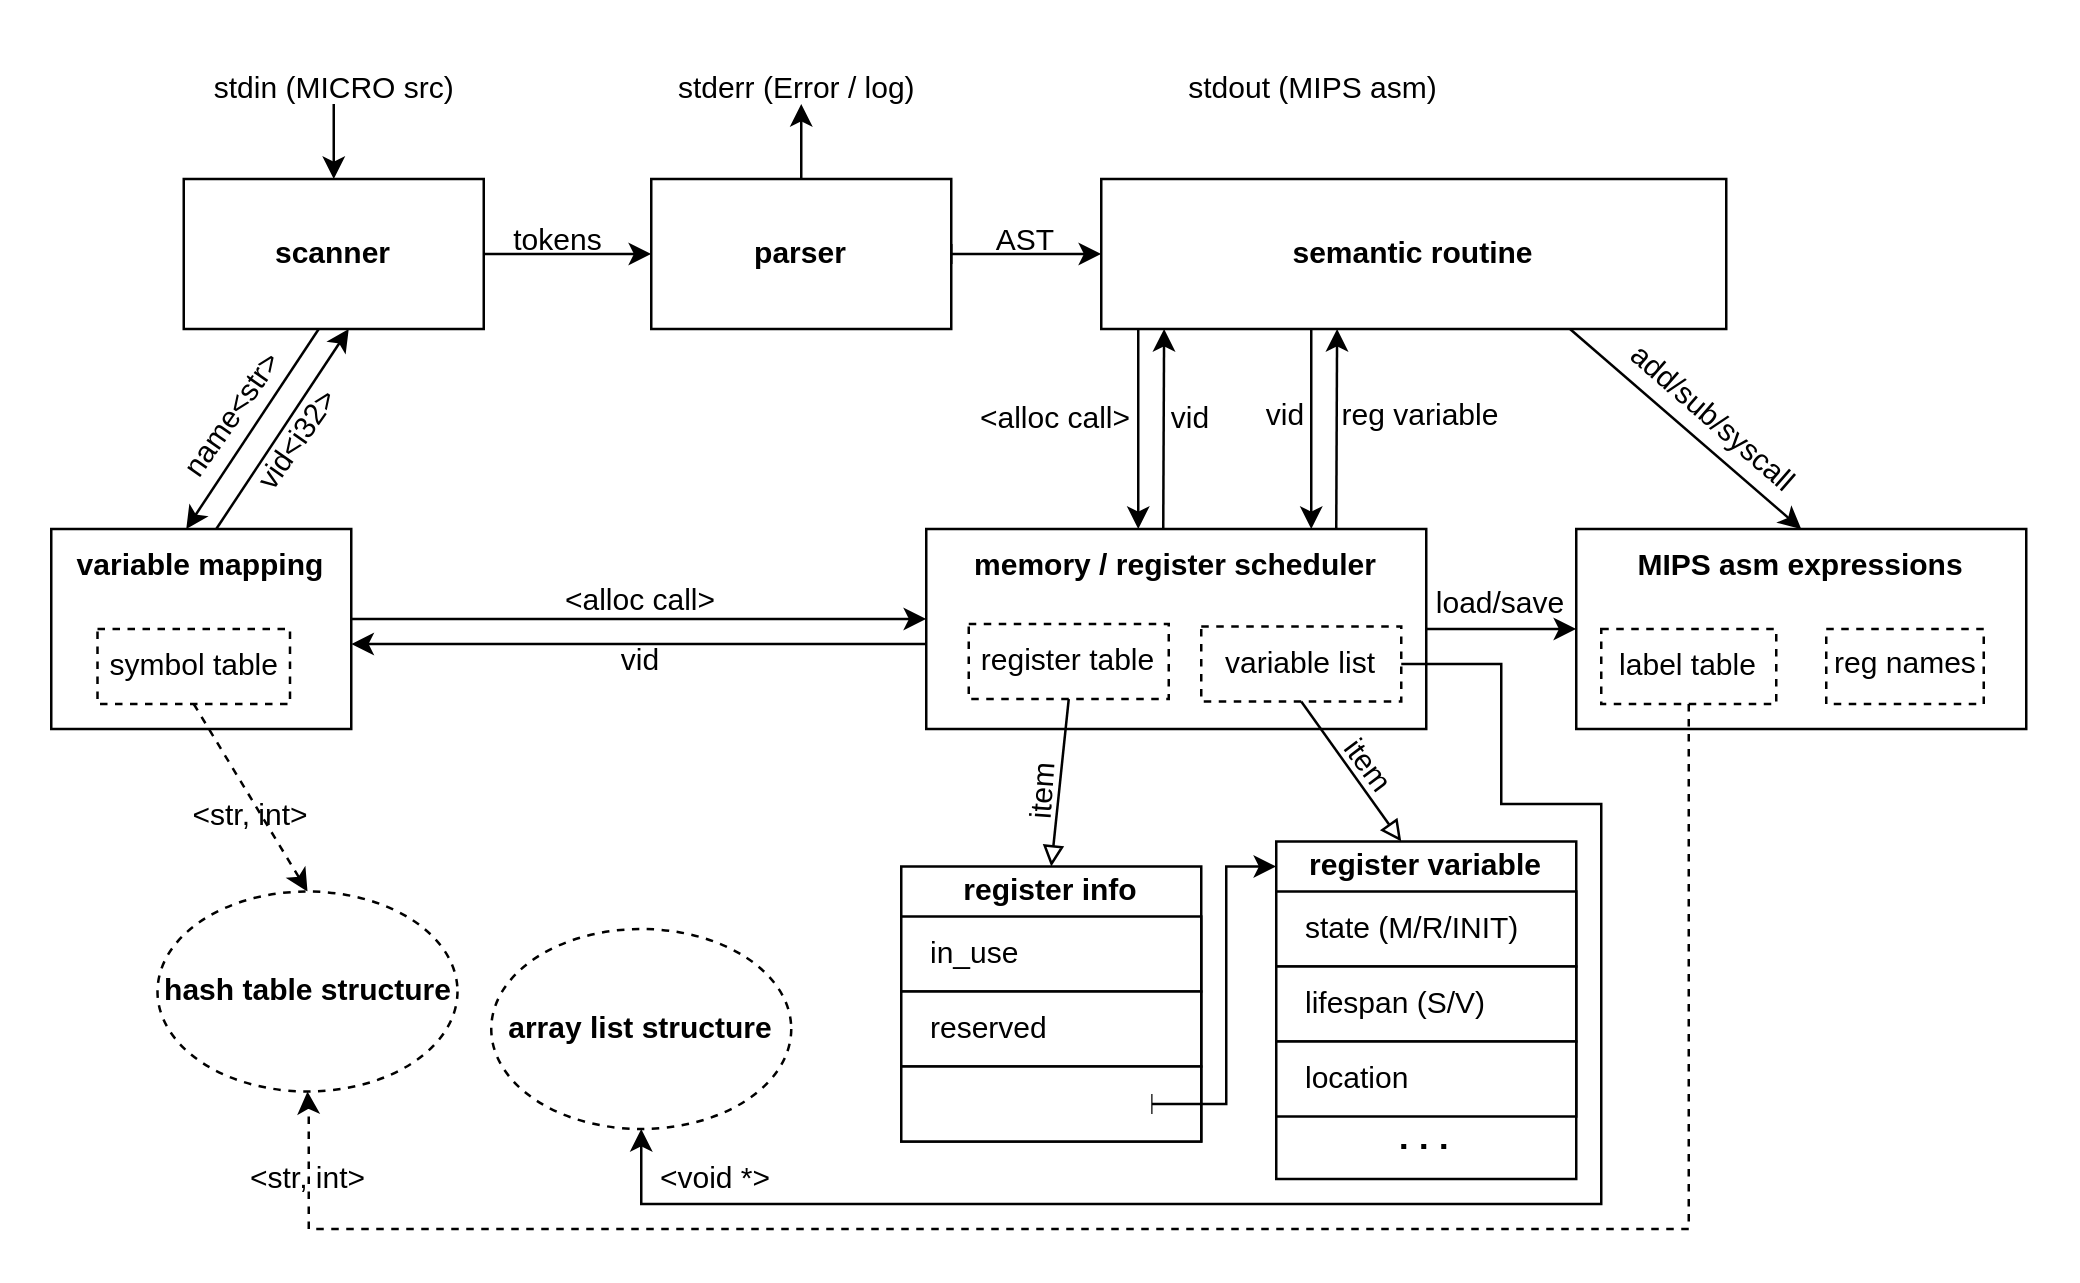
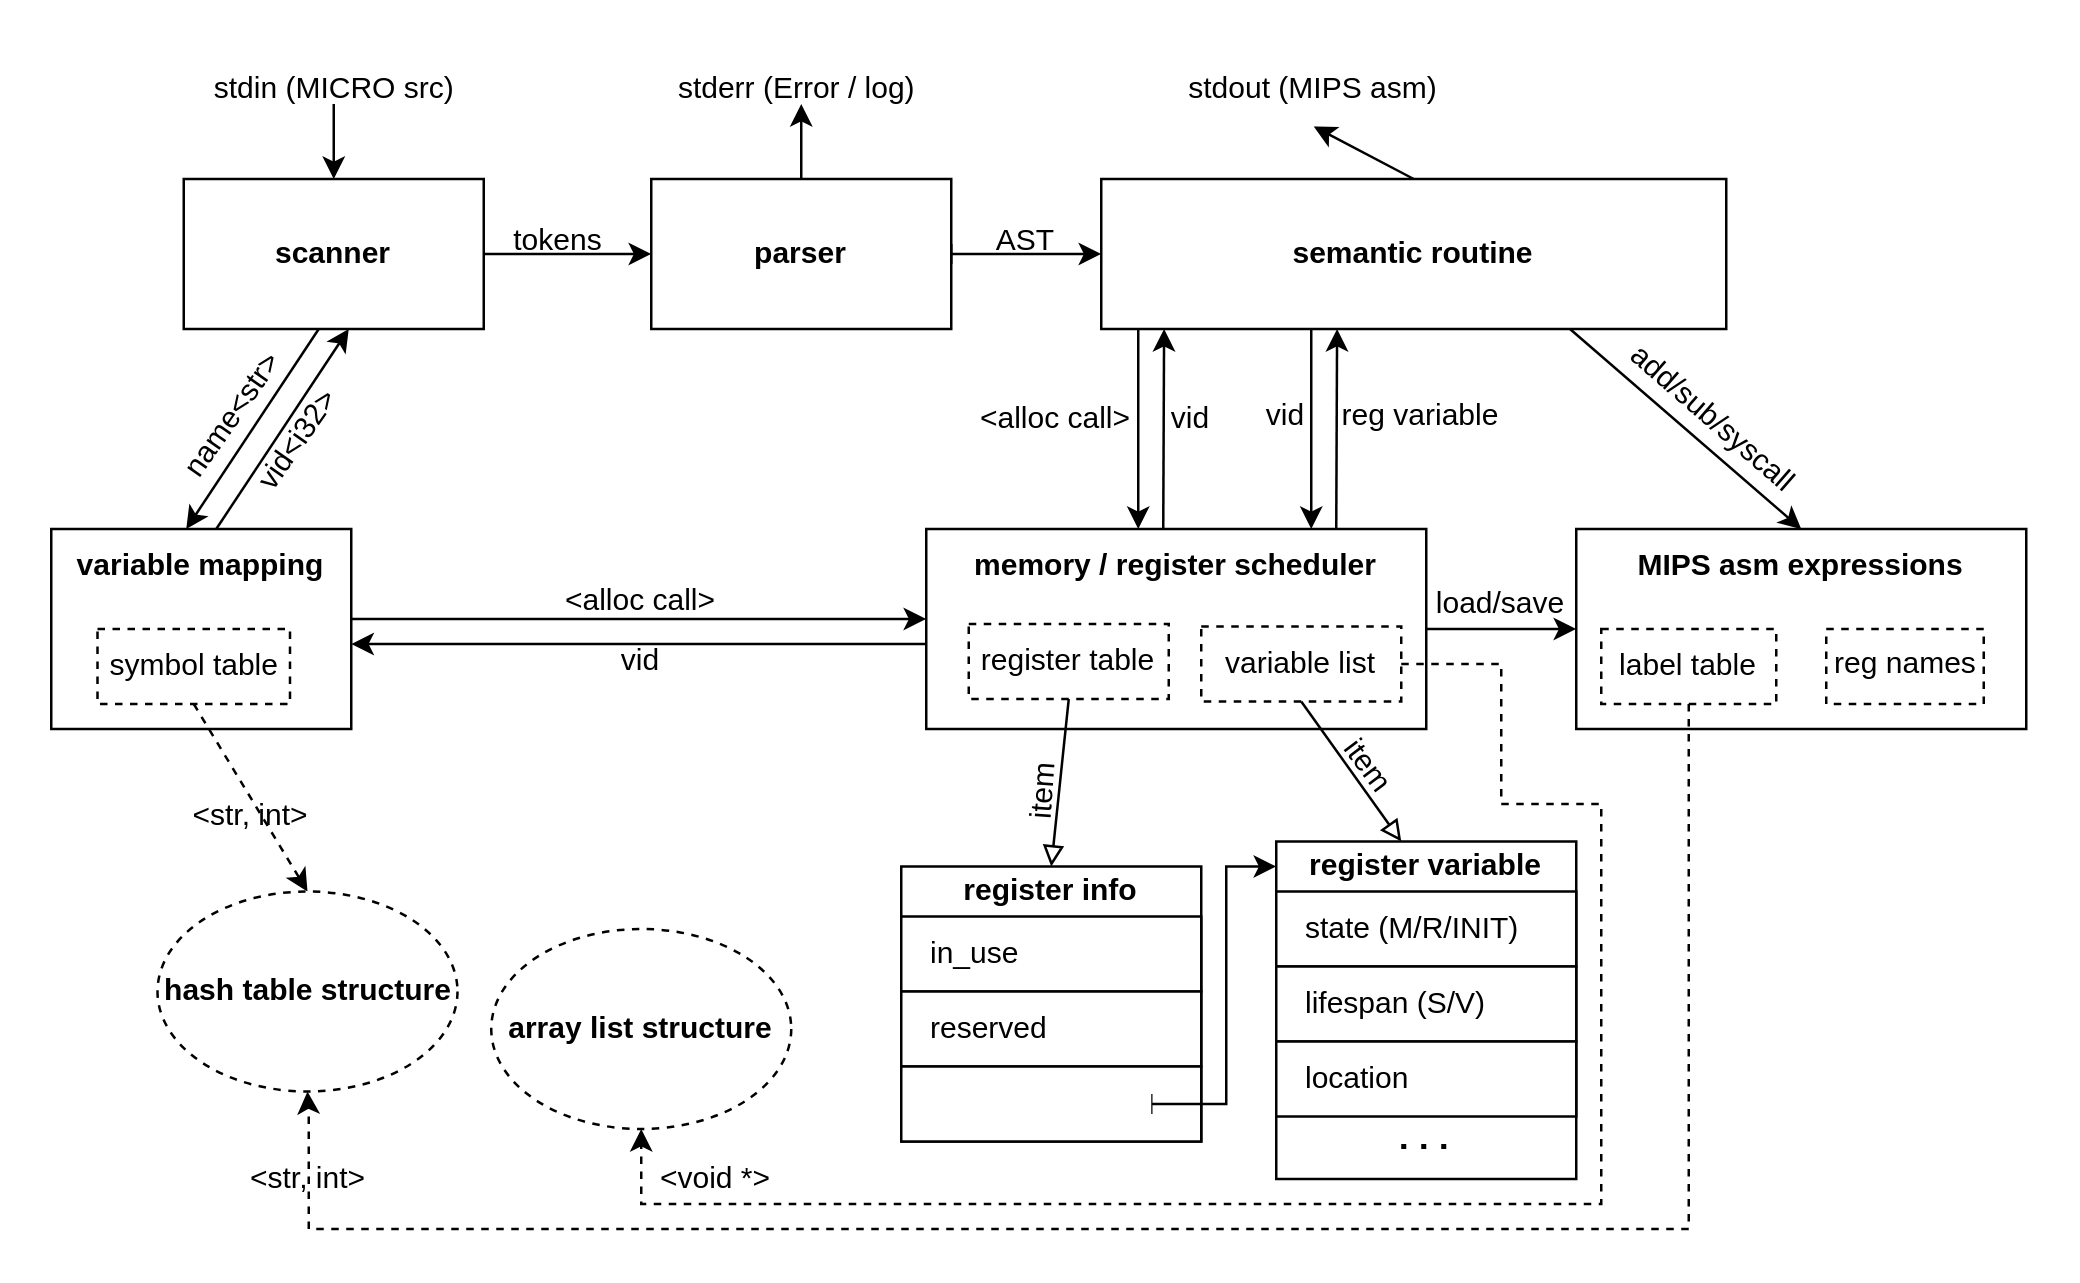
+ <mxCell id="9" style="edgeStyle=none;rounded=0;orthogonalLoop=1;jettySize=auto;html=1;exitX=0.5;exitY=0;exitDx=0;exitDy=0;startArrow=none;startFill=0;entryX=0.5;entryY=1;entryDx=0;entryDy=0;" edge="1" parent="1" source="12" target="53"><mxGeometry relative="1" as="geometry"><mxPoint x="500" y="41" as="targetPoint" /></mxGeometry></mxCell>
- <mxCell id="43" style="edgeStyle=orthogonalEdgeStyle;rounded=0;orthogonalLoop=1;jettySize=auto;html=1;exitX=1;exitY=0.5;exitDx=0;exitDy=0;entryX=0.5;entryY=1;entryDx=0;entryDy=0;strokeColor=default;startArrow=none;startFill=0;endArrow=classic;endFill=1;dashed=0;" edge="1" parent="1" source="44" target="74"><mxGeometry relative="1" as="geometry"><Array as="points"><mxPoint x="600" y="265" /><mxPoint x="600" y="321" /><mxPoint x="640" y="321" /><mxPoint x="640" y="481" /><mxPoint x="256" y="481" /></Array></mxGeometry></mxCell>
+ <mxCell id="43" style="edgeStyle=orthogonalEdgeStyle;rounded=0;orthogonalLoop=1;jettySize=auto;html=1;exitX=1;exitY=0.5;exitDx=0;exitDy=0;entryX=0.5;entryY=1;entryDx=0;entryDy=0;strokeColor=default;startArrow=none;startFill=0;endArrow=classic;endFill=1;dashed=1;" edge="1" parent="1" source="44" target="74"><mxGeometry relative="1" as="geometry"><Array as="points"><mxPoint x="600" y="265" /><mxPoint x="600" y="321" /><mxPoint x="640" y="321" /><mxPoint x="640" y="481" /><mxPoint x="256" y="481" /></Array></mxGeometry></mxCell>
